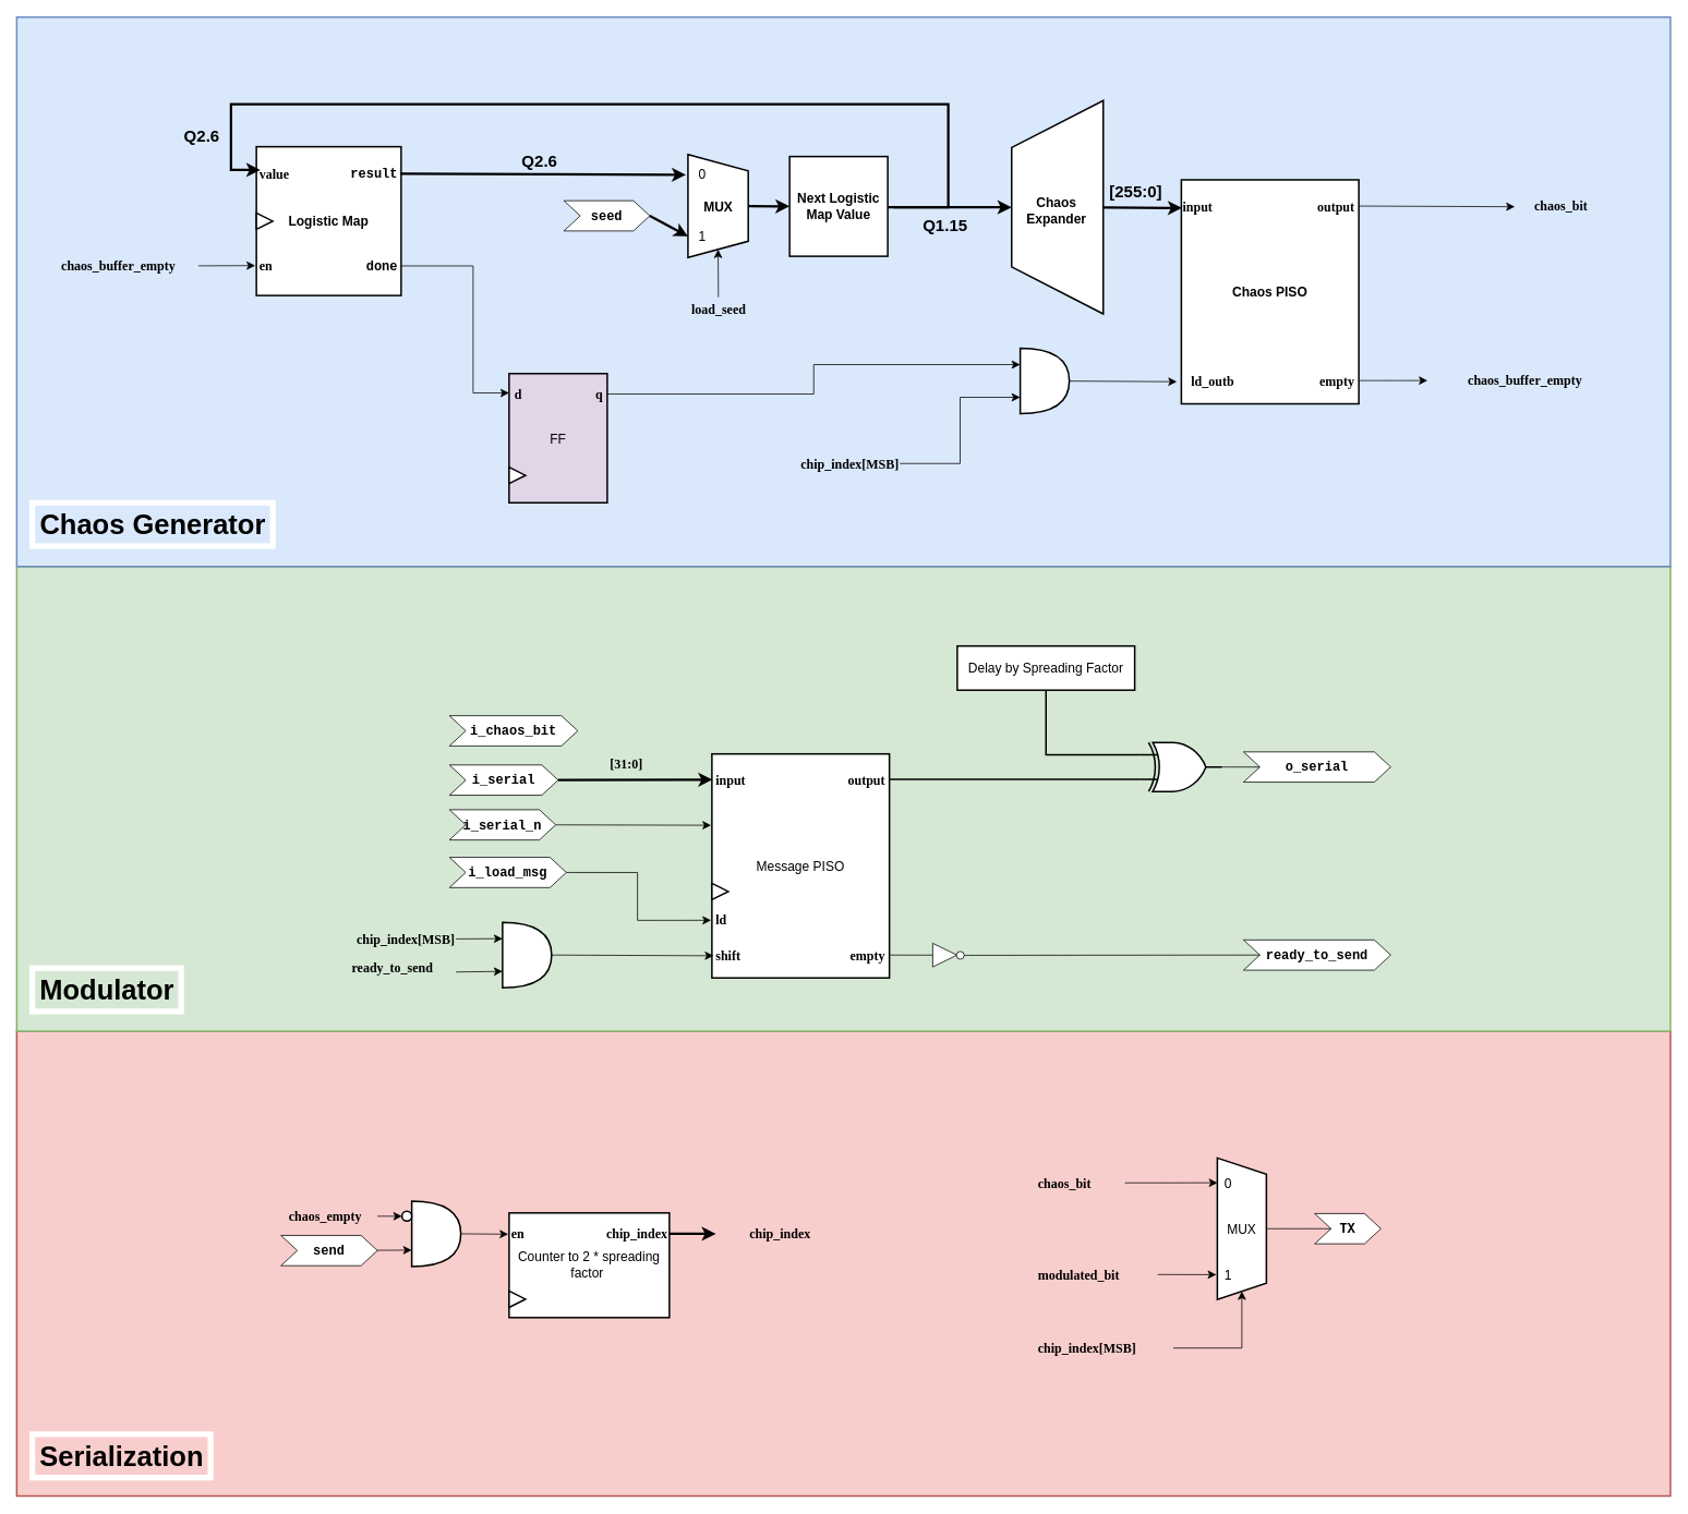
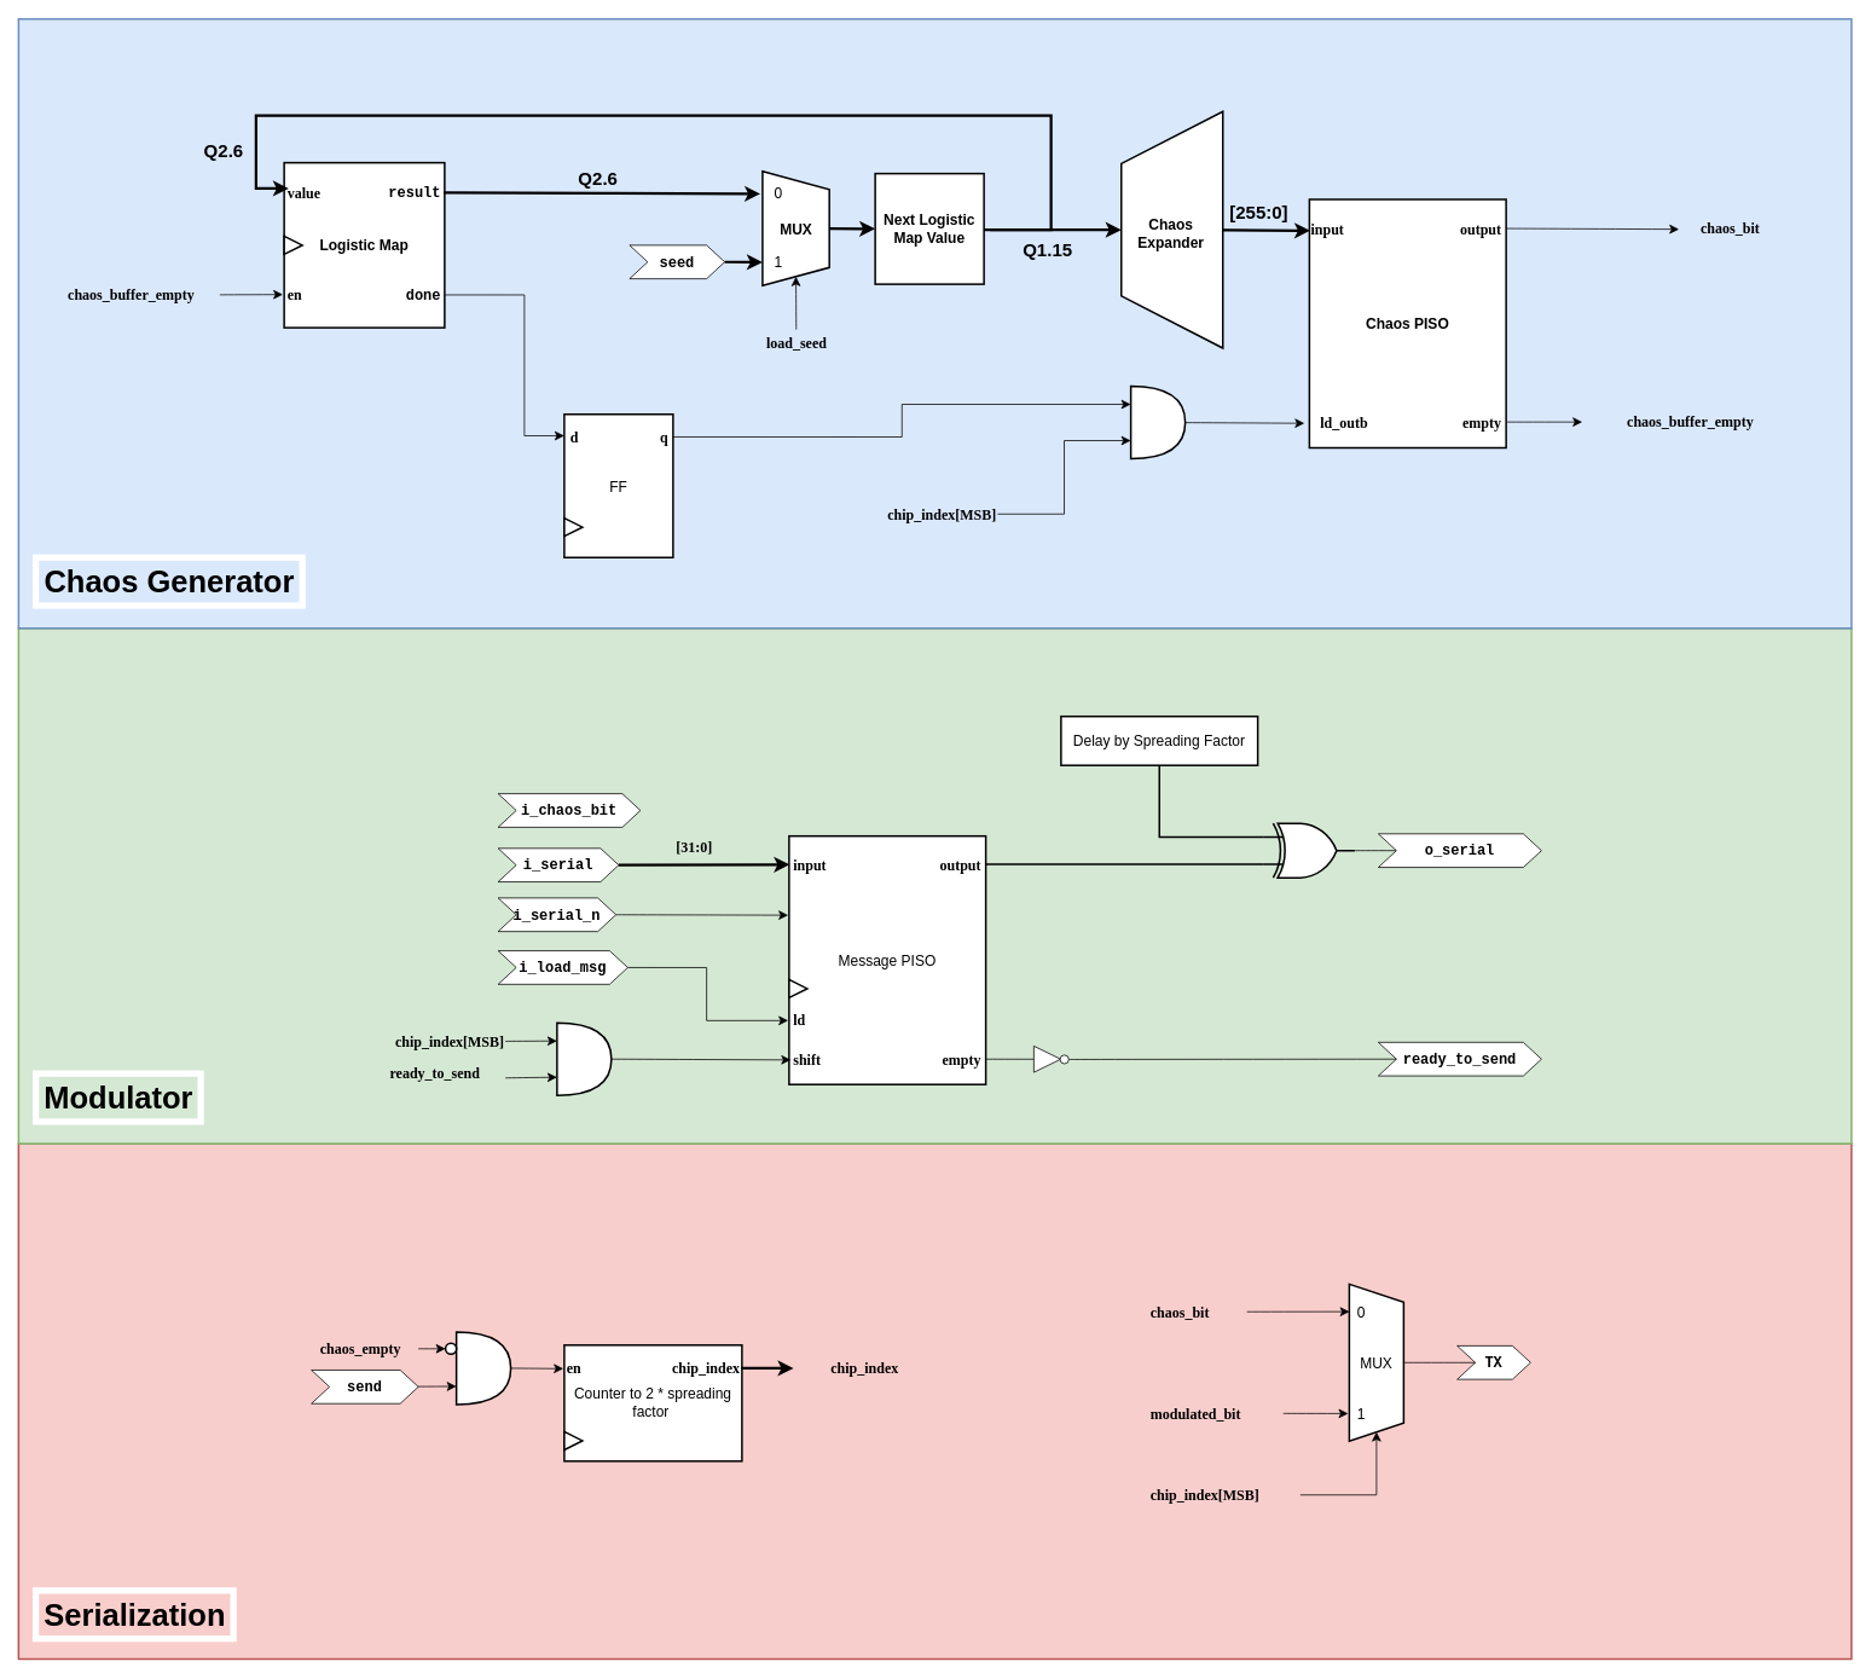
- <mxCell id="20" value="&lt;b&gt;&lt;font face=&quot;Courier New&quot;&gt;seed&lt;/font&gt;&lt;/b&gt;" style="shape=step;perimeter=stepPerimeter;whiteSpace=wrap;html=1;fixedSize=1;fontSize=16;" parent="1" vertex="1"><mxGeometry x="689" y="245" width="105" height="37" as="geometry" /></mxCell>
+ <mxCell id="20" value="&lt;b&gt;&lt;font face=&quot;Courier New&quot;&gt;seed&lt;/font&gt;&lt;/b&gt;" style="shape=step;perimeter=stepPerimeter;whiteSpace=wrap;html=1;fixedSize=1;fontSize=16;" parent="1" vertex="1"><mxGeometry x="694" y="270" width="105" height="37" as="geometry" /></mxCell>
- <mxCell id="31" value="FF" style="rounded=0;whiteSpace=wrap;html=1;fontSize=16;strokeWidth=2;fontStyle=0;fillColor=#e1d5e7;" parent="1" vertex="1"><mxGeometry x="622" y="456.5" width="120" height="158" as="geometry" /></mxCell>
+ <mxCell id="31" value="FF" style="rounded=0;whiteSpace=wrap;html=1;fontSize=16;strokeWidth=2;fontStyle=0" parent="1" vertex="1"><mxGeometry x="622" y="456.5" width="120" height="158" as="geometry" /></mxCell>
